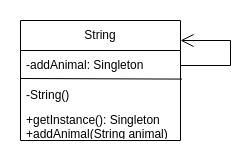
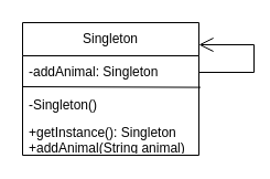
- <mxCell id="2" value="String" style="swimlane;fontStyle=0;childLayout=stackLayout;horizontal=1;startSize=30;horizontalStack=0;resizeParent=1;resizeParentMax=0;resizeLast=0;collapsible=1;marginBottom=0;whiteSpace=wrap;html=1;" parent="1" vertex="1"><mxGeometry x="20" y="20" width="160" height="120" as="geometry" /></mxCell>
+ <mxCell id="2" value="Singleton" style="swimlane;fontStyle=0;childLayout=stackLayout;horizontal=1;startSize=30;horizontalStack=0;resizeParent=1;resizeParentMax=0;resizeLast=0;collapsible=1;marginBottom=0;whiteSpace=wrap;html=1;" parent="1" vertex="1"><mxGeometry x="20" y="20" width="160" height="120" as="geometry" /></mxCell>
- <mxCell id="5" value="-String()" style="text;strokeColor=none;fillColor=none;align=left;verticalAlign=middle;spacingLeft=4;spacingRight=4;overflow=hidden;points=[[0,0.5],[1,0.5]];portConstraint=eastwest;rotatable=0;whiteSpace=wrap;html=1;" parent="2" vertex="1"><mxGeometry y="60" width="160" height="30" as="geometry" /></mxCell>
+ <mxCell id="5" value="-Singleton()" style="text;strokeColor=none;fillColor=none;align=left;verticalAlign=middle;spacingLeft=4;spacingRight=4;overflow=hidden;points=[[0,0.5],[1,0.5]];portConstraint=eastwest;rotatable=0;whiteSpace=wrap;html=1;" parent="2" vertex="1"><mxGeometry y="60" width="160" height="30" as="geometry" /></mxCell>
